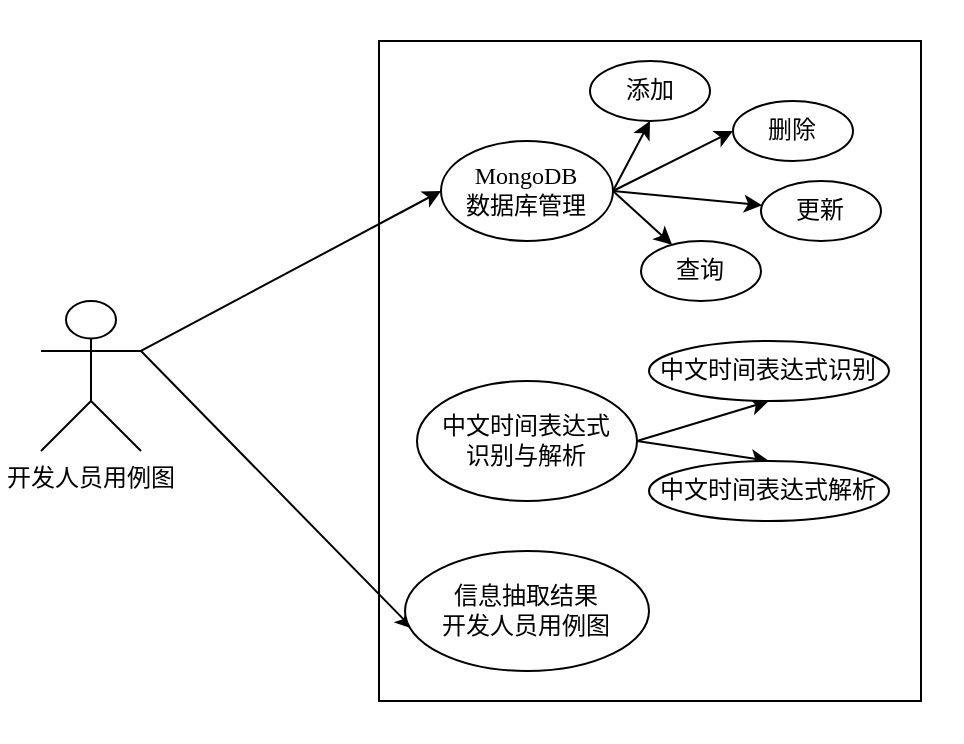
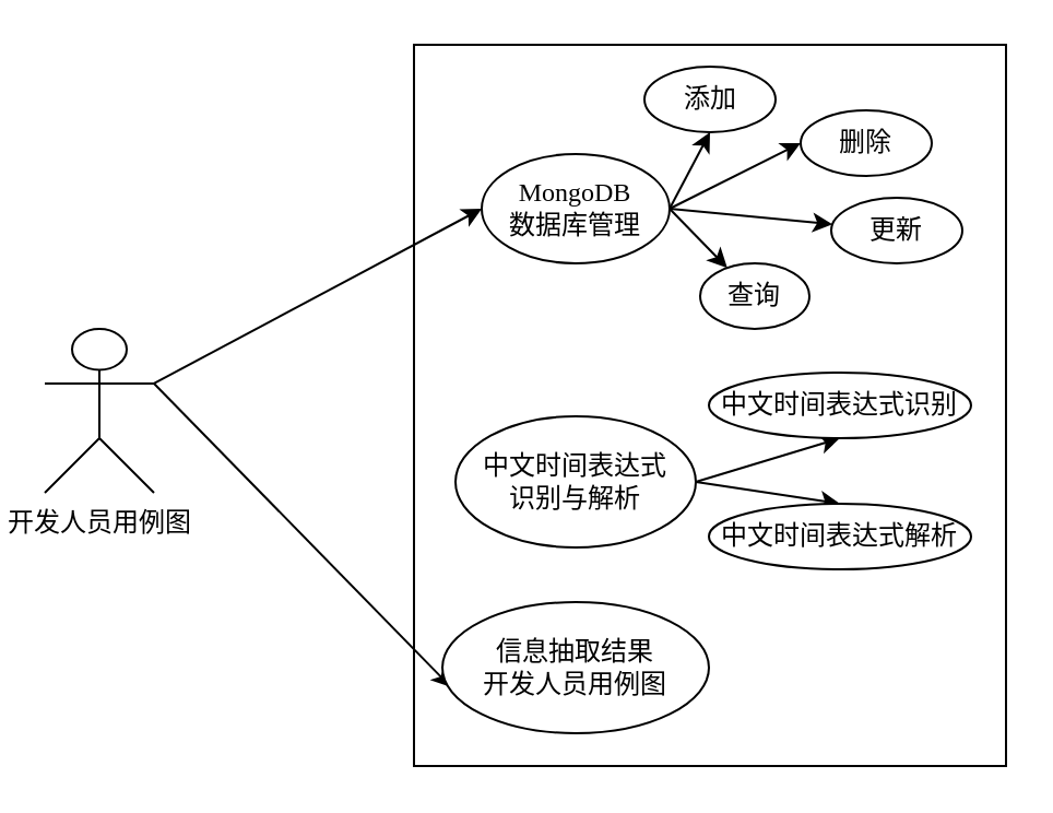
- <mxCell id="14" value="查询" style="ellipse;whiteSpace=wrap;html=1;fontSize=12;fontFamily=宋体;" vertex="1" parent="1"><mxGeometry x="320" y="120" width="60" height="30" as="geometry" /></mxCell>
+ <mxCell id="14" value="查询" style="ellipse;whiteSpace=wrap;html=1;fontSize=12;fontFamily=宋体;" vertex="1" parent="1"><mxGeometry x="320" y="120" width="50" height="30" as="geometry" /></mxCell>
